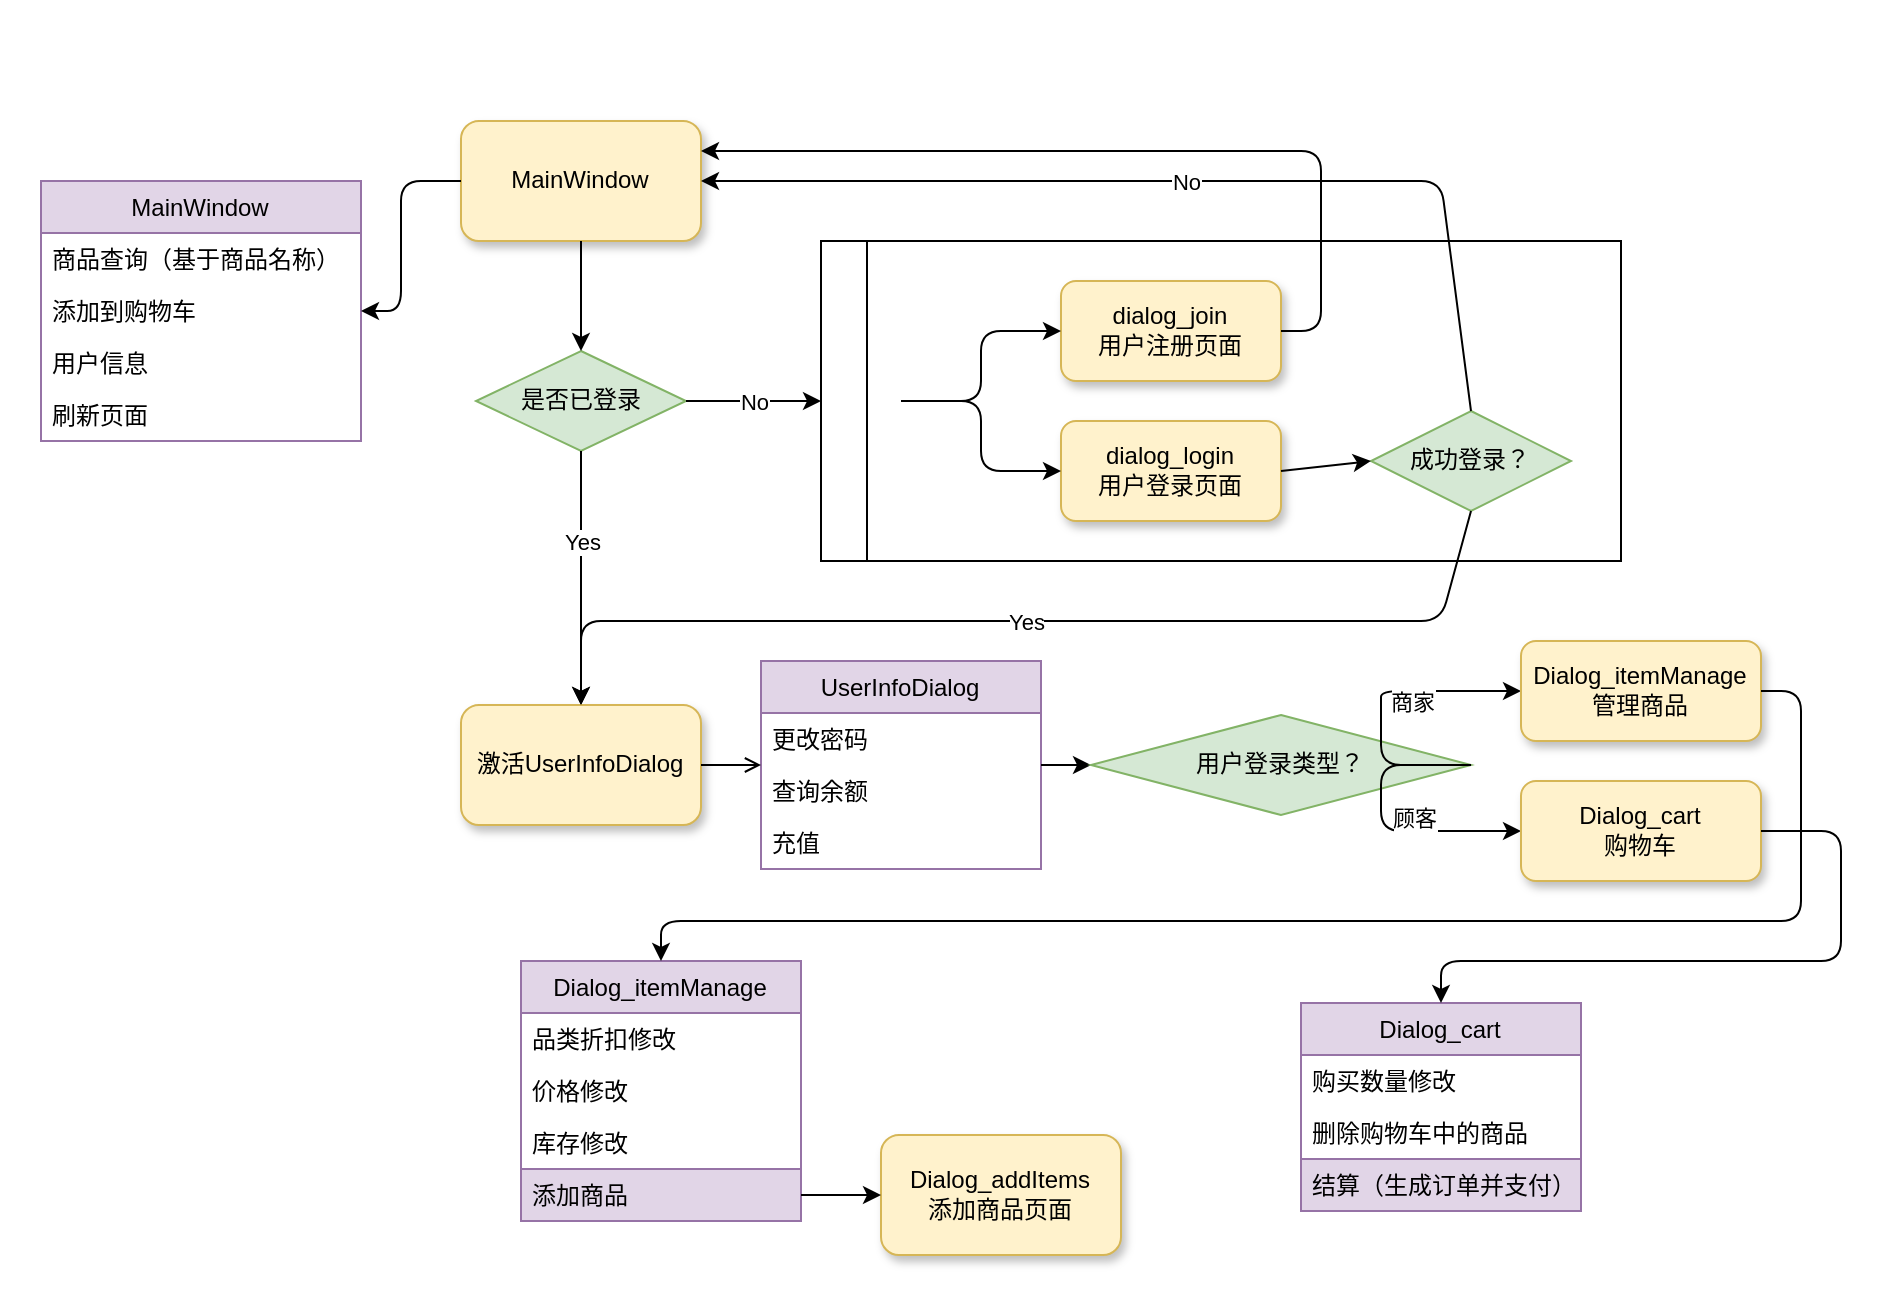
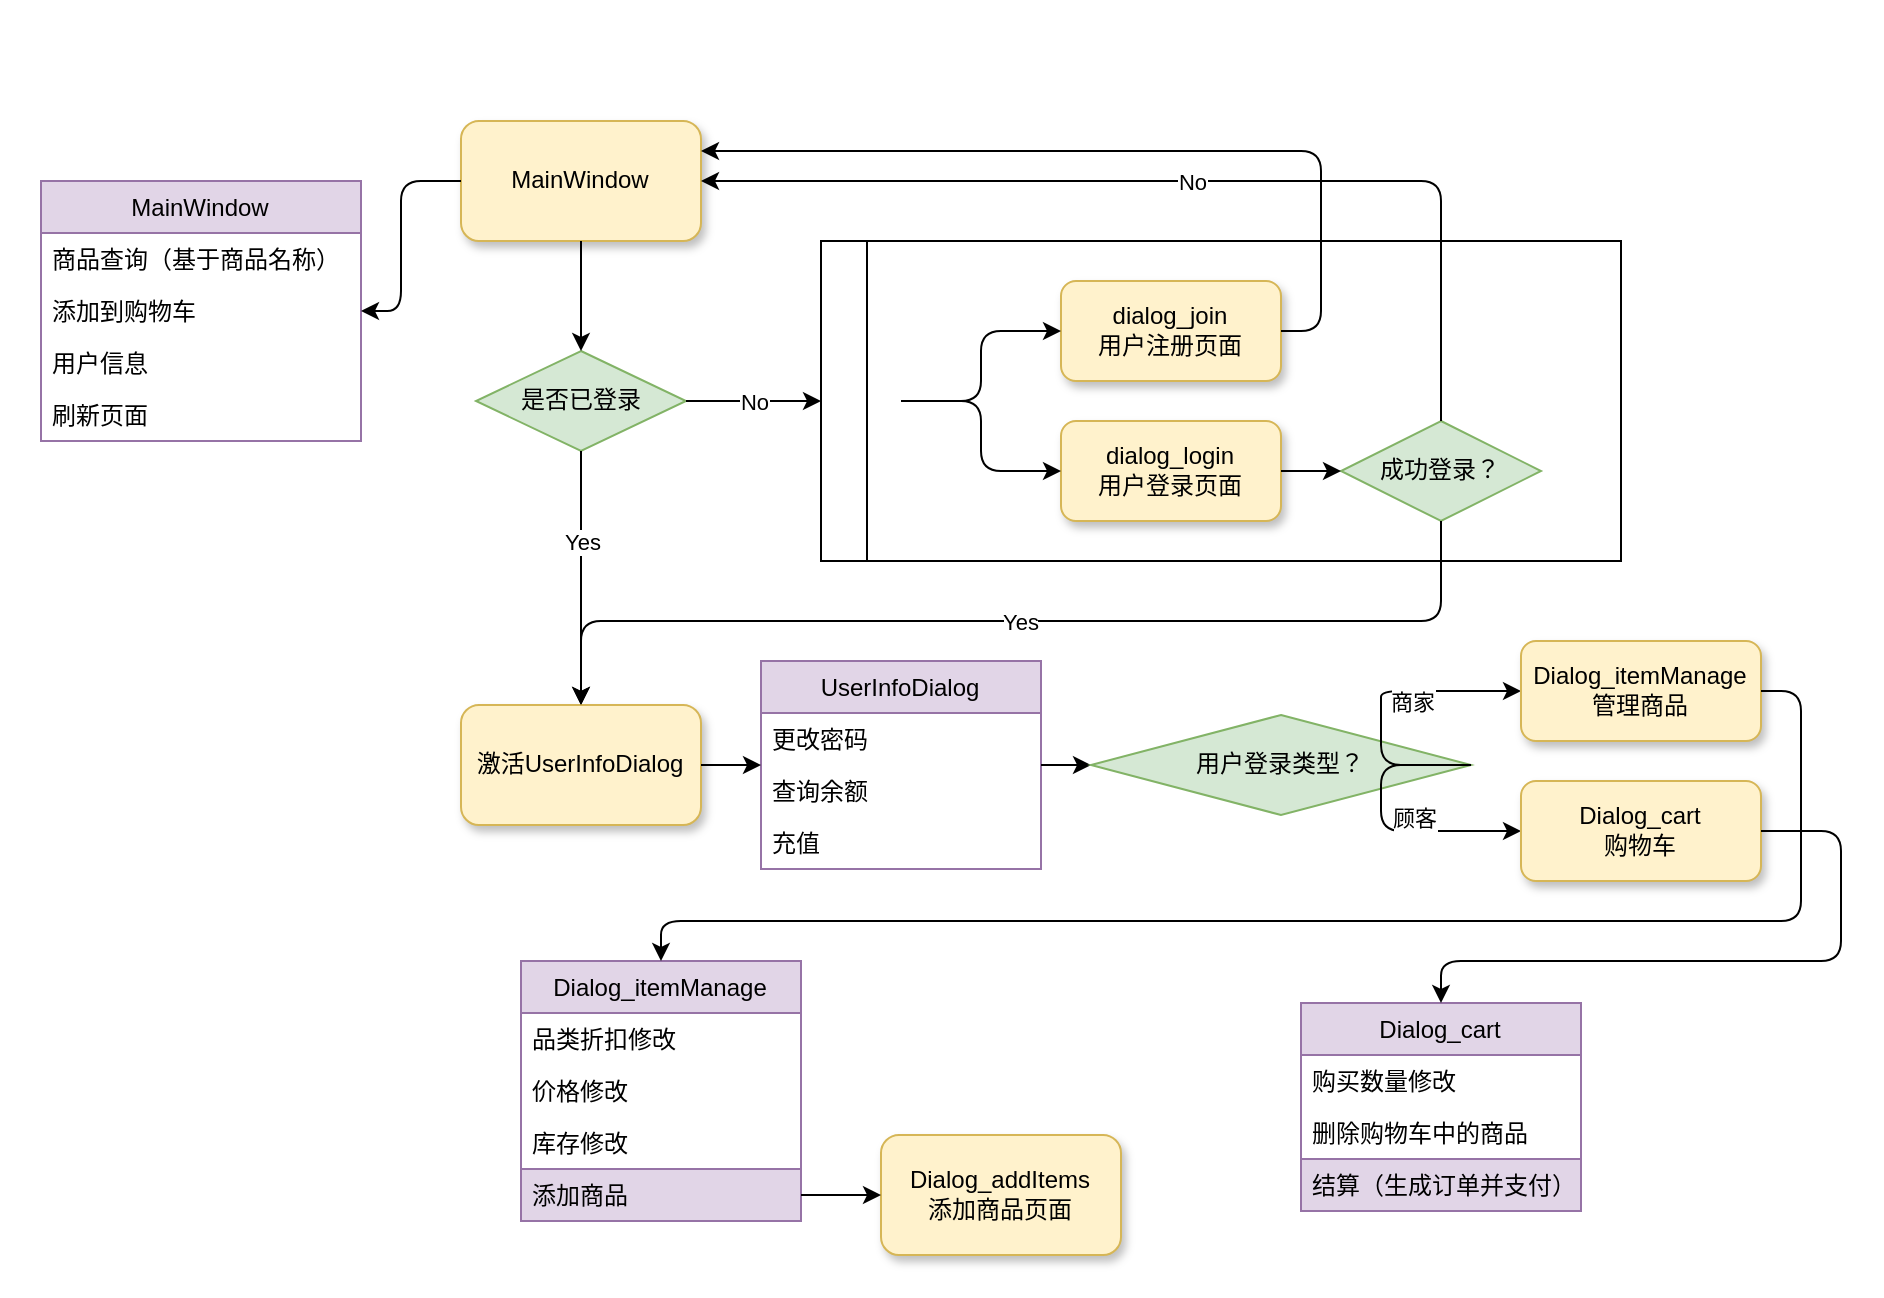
- <mxCell id="22" value="成功登录？" style="rhombus;whiteSpace=wrap;html=1;fillColor=#d5e8d4;strokeColor=#82b366;" vertex="1" parent="19"><mxGeometry x="275" y="85" width="100" height="50" as="geometry" /></mxCell>
+ <mxCell id="22" value="成功登录？" style="rhombus;whiteSpace=wrap;html=1;fillColor=#d5e8d4;strokeColor=#82b366;" vertex="1" parent="19"><mxGeometry x="260" y="90" width="100" height="50" as="geometry" /></mxCell>
- <mxCell id="18" value="" style="endArrow=open;html=1;exitX=1;exitY=0.5;exitDx=0;exitDy=0;entryX=0;entryY=0.5;entryDx=0;entryDy=0;" edge="1" parent="1" source="13" target="14"><mxGeometry width="50" height="50" relative="1" as="geometry"><mxPoint x="250" y="340" as="sourcePoint" /><mxPoint x="350" y="320" as="targetPoint" /></mxGeometry></mxCell>
+ <mxCell id="18" value="" style="endArrow=classic;html=1;exitX=1;exitY=0.5;exitDx=0;exitDy=0;entryX=0;entryY=0.5;entryDx=0;entryDy=0;" edge="1" parent="1" source="13" target="14"><mxGeometry width="50" height="50" relative="1" as="geometry"><mxPoint x="250" y="340" as="sourcePoint" /><mxPoint x="350" y="320" as="targetPoint" /></mxGeometry></mxCell>
